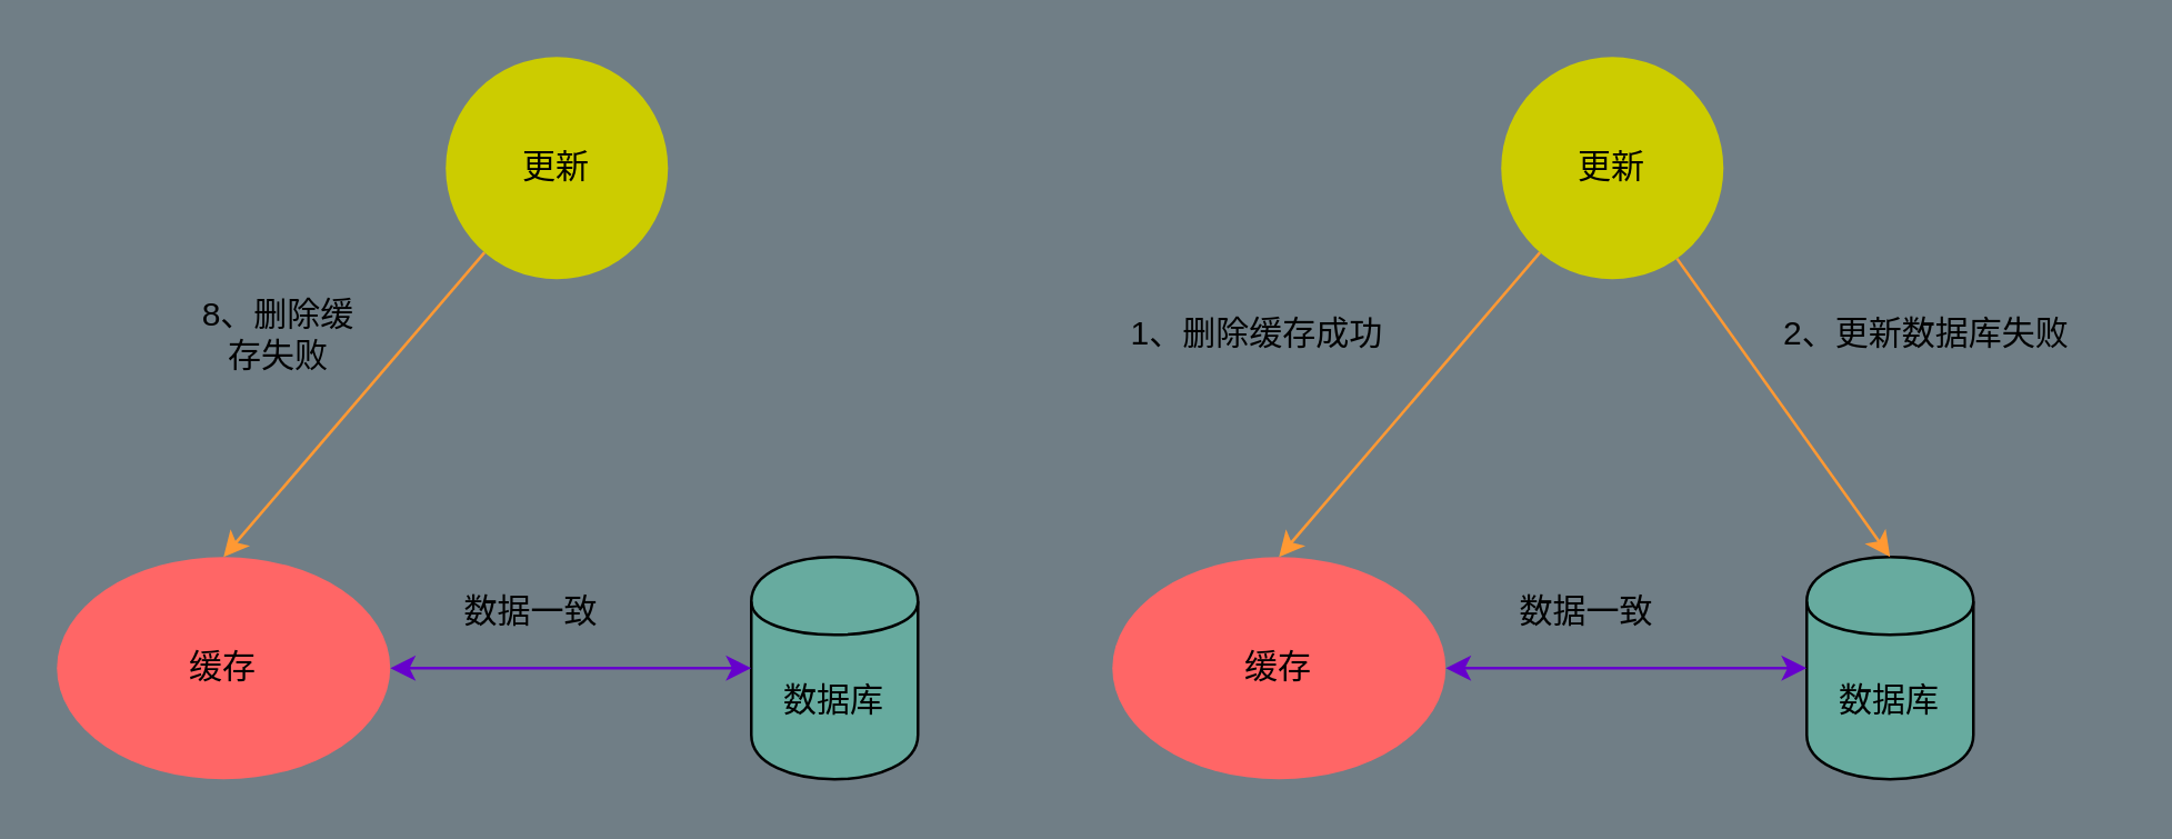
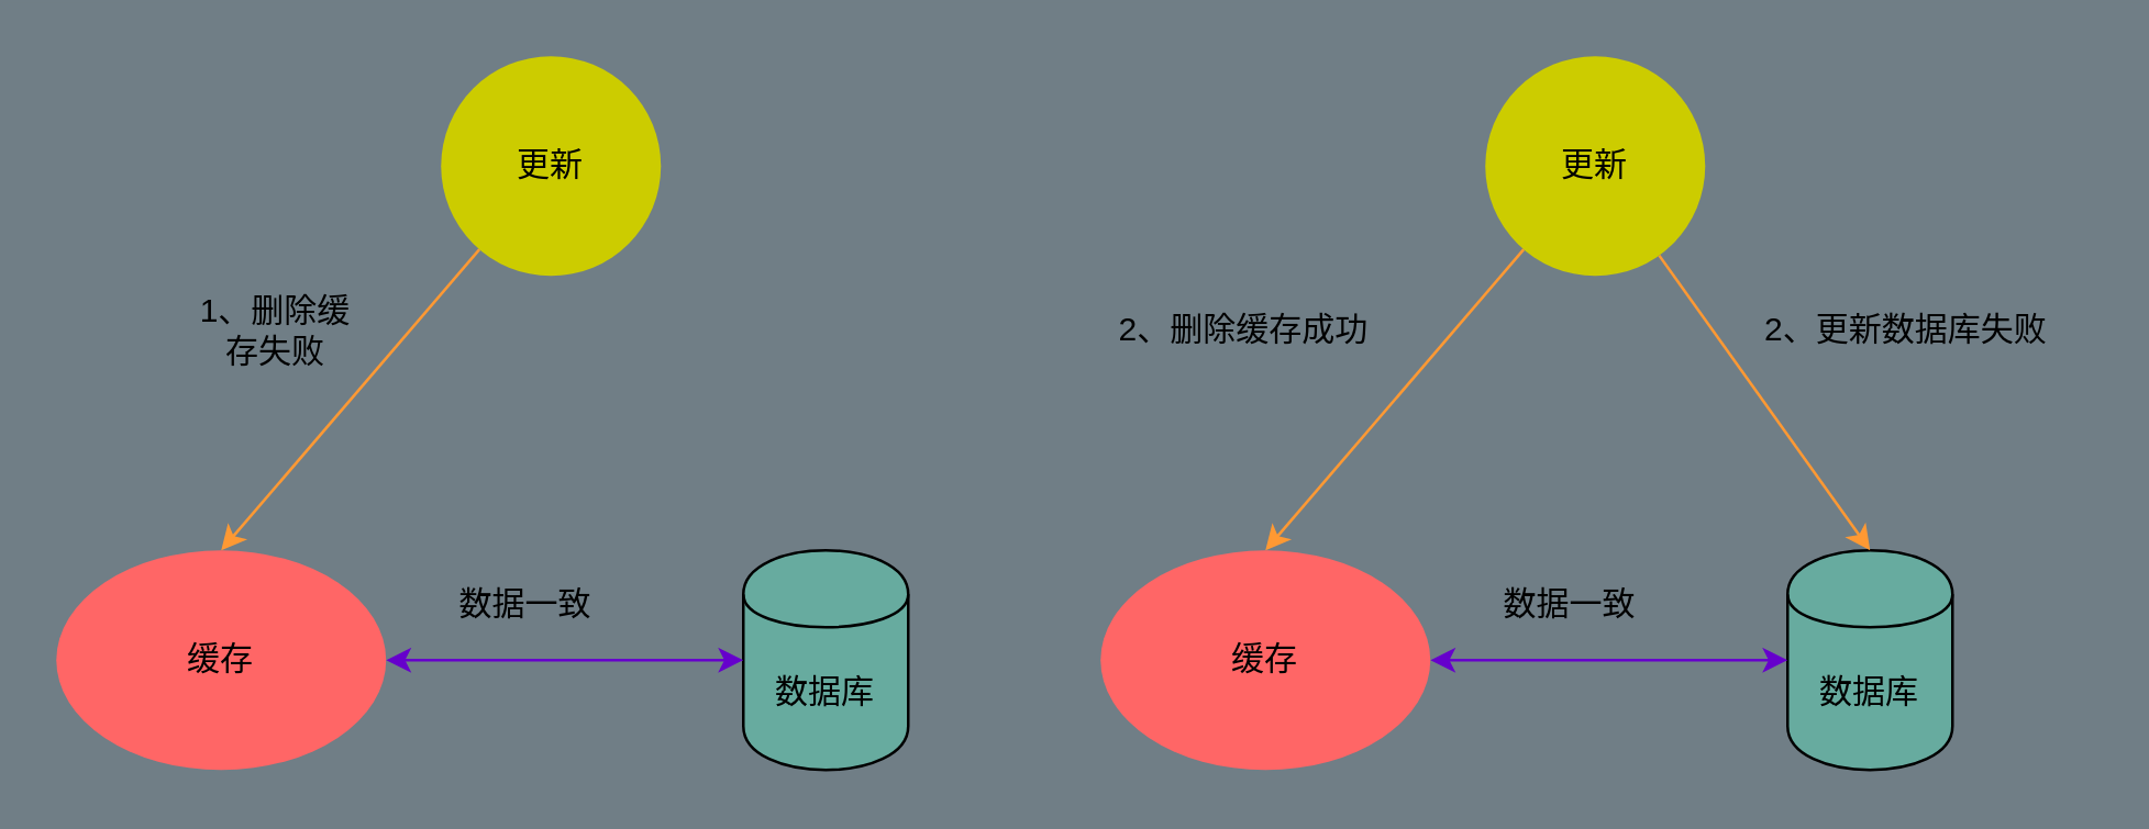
- <mxCell id="6" value="8、删除缓存失败" style="text;html=1;strokeColor=none;fillColor=none;align=center;verticalAlign=middle;whiteSpace=wrap;rounded=0;" vertex="1" parent="1"><mxGeometry x="70" y="110" width="60" height="20" as="geometry" /></mxCell>
+ <mxCell id="6" value="1、删除缓存失败" style="text;html=1;strokeColor=none;fillColor=none;align=center;verticalAlign=middle;whiteSpace=wrap;rounded=0;" vertex="1" parent="1"><mxGeometry x="70" y="110" width="60" height="20" as="geometry" /></mxCell>
- <mxCell id="14" value="1、删除缓存成功" style="text;html=1;resizable=0;points=[];autosize=1;align=left;verticalAlign=top;spacingTop=-4;" vertex="1" parent="1"><mxGeometry x="405" y="110" width="110" height="20" as="geometry" /></mxCell>
+ <mxCell id="14" value="2、删除缓存成功" style="text;html=1;resizable=0;points=[];autosize=1;align=left;verticalAlign=top;spacingTop=-4;" vertex="1" parent="1"><mxGeometry x="405" y="110" width="110" height="20" as="geometry" /></mxCell>
